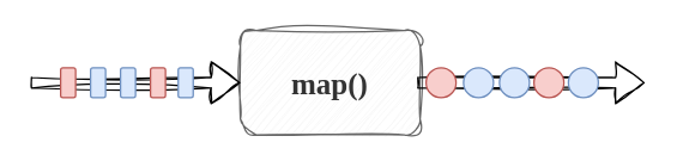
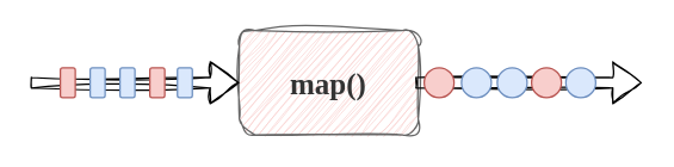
- <mxCell id="2" value="map()" style="rounded=1;whiteSpace=wrap;html=1;sketch=1;hachureGap=4;jiggle=2;curveFitting=1;fontFamily=Architects Daughter;fontSource=https%3A%2F%2Ffonts.googleapis.com%2Fcss%3Ffamily%3DArchitects%2BDaughter;fontSize=20;fillColor=#f5f5f5;strokeColor=#666666;fontStyle=1;fontColor=#333333;" vertex="1" parent="1"><mxGeometry x="160" y="20" width="120" height="70" as="geometry" /></mxCell>
+ <mxCell id="2" value="map()" style="rounded=1;whiteSpace=wrap;html=1;sketch=1;hachureGap=4;jiggle=2;curveFitting=1;fontFamily=Architects Daughter;fontSource=https%3A%2F%2Ffonts.googleapis.com%2Fcss%3Ffamily%3DArchitects%2BDaughter;fontSize=20;fillColor=#f8cecc;strokeColor=#666666;fontStyle=1;fontColor=#333333;" vertex="1" parent="1"><mxGeometry x="160" y="20" width="120" height="70" as="geometry" /></mxCell>
